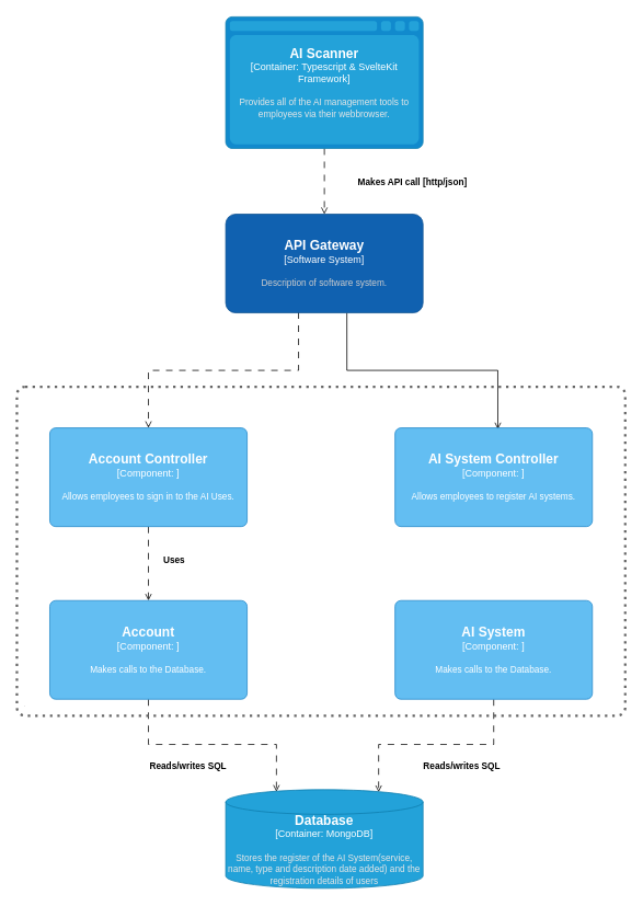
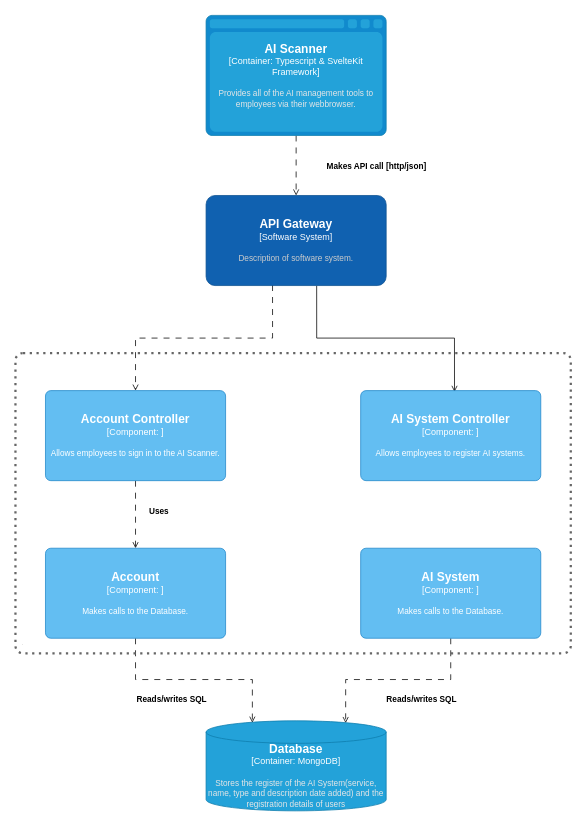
- <mxCell id="10" value="&lt;font style=&quot;font-size: 16px&quot;&gt;&lt;b&gt;Account Controller &lt;/b&gt;&lt;/font&gt;&lt;div&gt;[Component: ]&lt;/div&gt;&lt;br&gt;&lt;div&gt;&lt;font style=&quot;font-size: 11px&quot;&gt;Allows employees to sign in to the AI Uses.&lt;/font&gt;&lt;/div&gt;" style="rounded=1;whiteSpace=wrap;html=1;labelBackgroundColor=none;fillColor=#63BEF2;fontColor=#ffffff;align=center;arcSize=6;strokeColor=#2086C9;metaEdit=1;resizable=0;points=[[0.25,0,0],[0.5,0,0],[0.75,0,0],[1,0.25,0],[1,0.5,0],[1,0.75,0],[0.75,1,0],[0.5,1,0],[0.25,1,0],[0,0.75,0],[0,0.5,0],[0,0.25,0]];" vertex="1" parent="1"><mxGeometry x="60" y="520" width="240" height="120" as="geometry" /></mxCell>
+ <mxCell id="10" value="&lt;font style=&quot;font-size: 16px&quot;&gt;&lt;b&gt;Account Controller &lt;/b&gt;&lt;/font&gt;&lt;div&gt;[Component: ]&lt;/div&gt;&lt;br&gt;&lt;div&gt;&lt;font style=&quot;font-size: 11px&quot;&gt;Allows employees to sign in to the AI Scanner.&lt;/font&gt;&lt;/div&gt;" style="rounded=1;whiteSpace=wrap;html=1;labelBackgroundColor=none;fillColor=#63BEF2;fontColor=#ffffff;align=center;arcSize=6;strokeColor=#2086C9;metaEdit=1;resizable=0;points=[[0.25,0,0],[0.5,0,0],[0.75,0,0],[1,0.25,0],[1,0.5,0],[1,0.75,0],[0.75,1,0],[0.5,1,0],[0.25,1,0],[0,0.75,0],[0,0.5,0],[0,0.25,0]];" vertex="1" parent="1"><mxGeometry x="60" y="520" width="240" height="120" as="geometry" /></mxCell>
